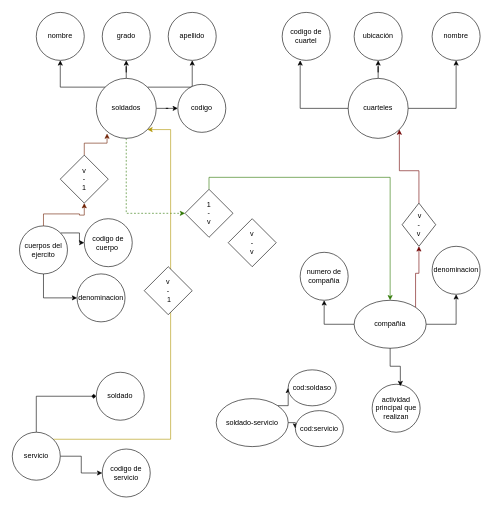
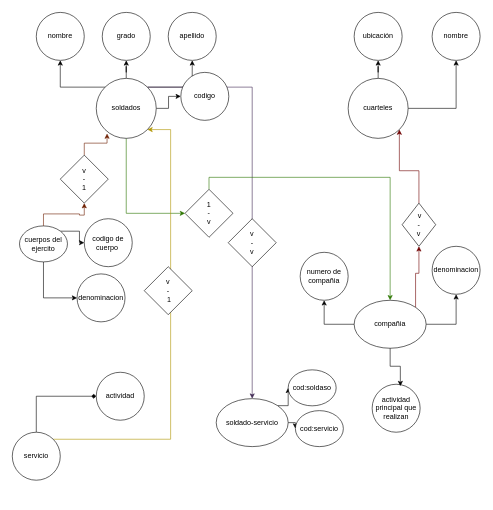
- <mxCell id="15" value="codigo de cuartel" style="ellipse;whiteSpace=wrap;html=1;aspect=fixed;" vertex="1" parent="1"><mxGeometry x="470" y="20" width="80" height="80" as="geometry" /></mxCell>
+ <mxCell id="7" style="edgeStyle=orthogonalEdgeStyle;rounded=0;orthogonalLoop=1;jettySize=auto;html=1;exitX=1;exitY=0;exitDx=0;exitDy=0;entryX=0.5;entryY=0;entryDx=0;entryDy=0;fillColor=#76608a;strokeColor=#432D57;" edge="1" parent="1" source="8" target="49"><mxGeometry relative="1" as="geometry" /></mxCell>
- <mxCell id="39" value="codigo" style="ellipse;whiteSpace=wrap;html=1;aspect=fixed;" vertex="1" parent="1"><mxGeometry x="296" y="140" width="80" height="80" as="geometry" /></mxCell>
+ <mxCell id="39" value="codigo" style="ellipse;whiteSpace=wrap;html=1;aspect=fixed;" vertex="1" parent="1"><mxGeometry x="301" y="120" width="80" height="80" as="geometry" /></mxCell>
- <mxCell id="18" style="edgeStyle=orthogonalEdgeStyle;rounded=0;orthogonalLoop=1;jettySize=auto;html=1;exitX=0;exitY=0.5;exitDx=0;exitDy=0;entryX=0.375;entryY=1;entryDx=0;entryDy=0;entryPerimeter=0;" edge="1" parent="1" source="14" target="15"><mxGeometry relative="1" as="geometry" /></mxCell>
- <mxCell id="6" style="edgeStyle=orthogonalEdgeStyle;rounded=0;orthogonalLoop=1;jettySize=auto;html=1;exitX=0.5;exitY=1;exitDx=0;exitDy=0;entryX=0;entryY=0.5;entryDx=0;entryDy=0;fillColor=#60a917;strokeColor=#2D7600;dashed=1;" edge="1" parent="1" source="8" target="40"><mxGeometry relative="1" as="geometry" /></mxCell>
+ <mxCell id="6" style="edgeStyle=orthogonalEdgeStyle;rounded=0;orthogonalLoop=1;jettySize=auto;html=1;exitX=0.5;exitY=1;exitDx=0;exitDy=0;entryX=0;entryY=0.5;entryDx=0;entryDy=0;fillColor=#60a917;strokeColor=#2D7600;" edge="1" parent="1" source="8" target="40"><mxGeometry relative="1" as="geometry" /></mxCell>
- <mxCell id="36" value="cuerpos del ejercito" style="ellipse;whiteSpace=wrap;html=1;aspect=fixed;" vertex="1" parent="1"><mxGeometry x="32" y="376" width="80" height="80" as="geometry" /></mxCell>
+ <mxCell id="36" value="cuerpos del ejercito" style="ellipse;whiteSpace=wrap;html=1;aspect=fixed;" vertex="1" parent="1"><mxGeometry x="32" y="376" width="80" height="60" as="geometry" /></mxCell>
- <mxCell id="32" value="soldado" style="ellipse;whiteSpace=wrap;html=1;aspect=fixed;" vertex="1" parent="1"><mxGeometry x="160" y="620" width="80" height="80" as="geometry" /></mxCell>
+ <mxCell id="32" value="actividad" style="ellipse;whiteSpace=wrap;html=1;aspect=fixed;" vertex="1" parent="1"><mxGeometry x="160" y="620" width="80" height="80" as="geometry" /></mxCell>
- <mxCell id="27" style="edgeStyle=orthogonalEdgeStyle;rounded=0;orthogonalLoop=1;jettySize=auto;html=1;exitX=1;exitY=0.5;exitDx=0;exitDy=0;entryX=0;entryY=0.5;entryDx=0;entryDy=0;" edge="1" parent="1" source="30" target="31"><mxGeometry relative="1" as="geometry" /></mxCell>
- <mxCell id="31" value="codigo de servicio" style="ellipse;whiteSpace=wrap;html=1;aspect=fixed;" vertex="1" parent="1"><mxGeometry x="170" y="748" width="80" height="80" as="geometry" /></mxCell>
